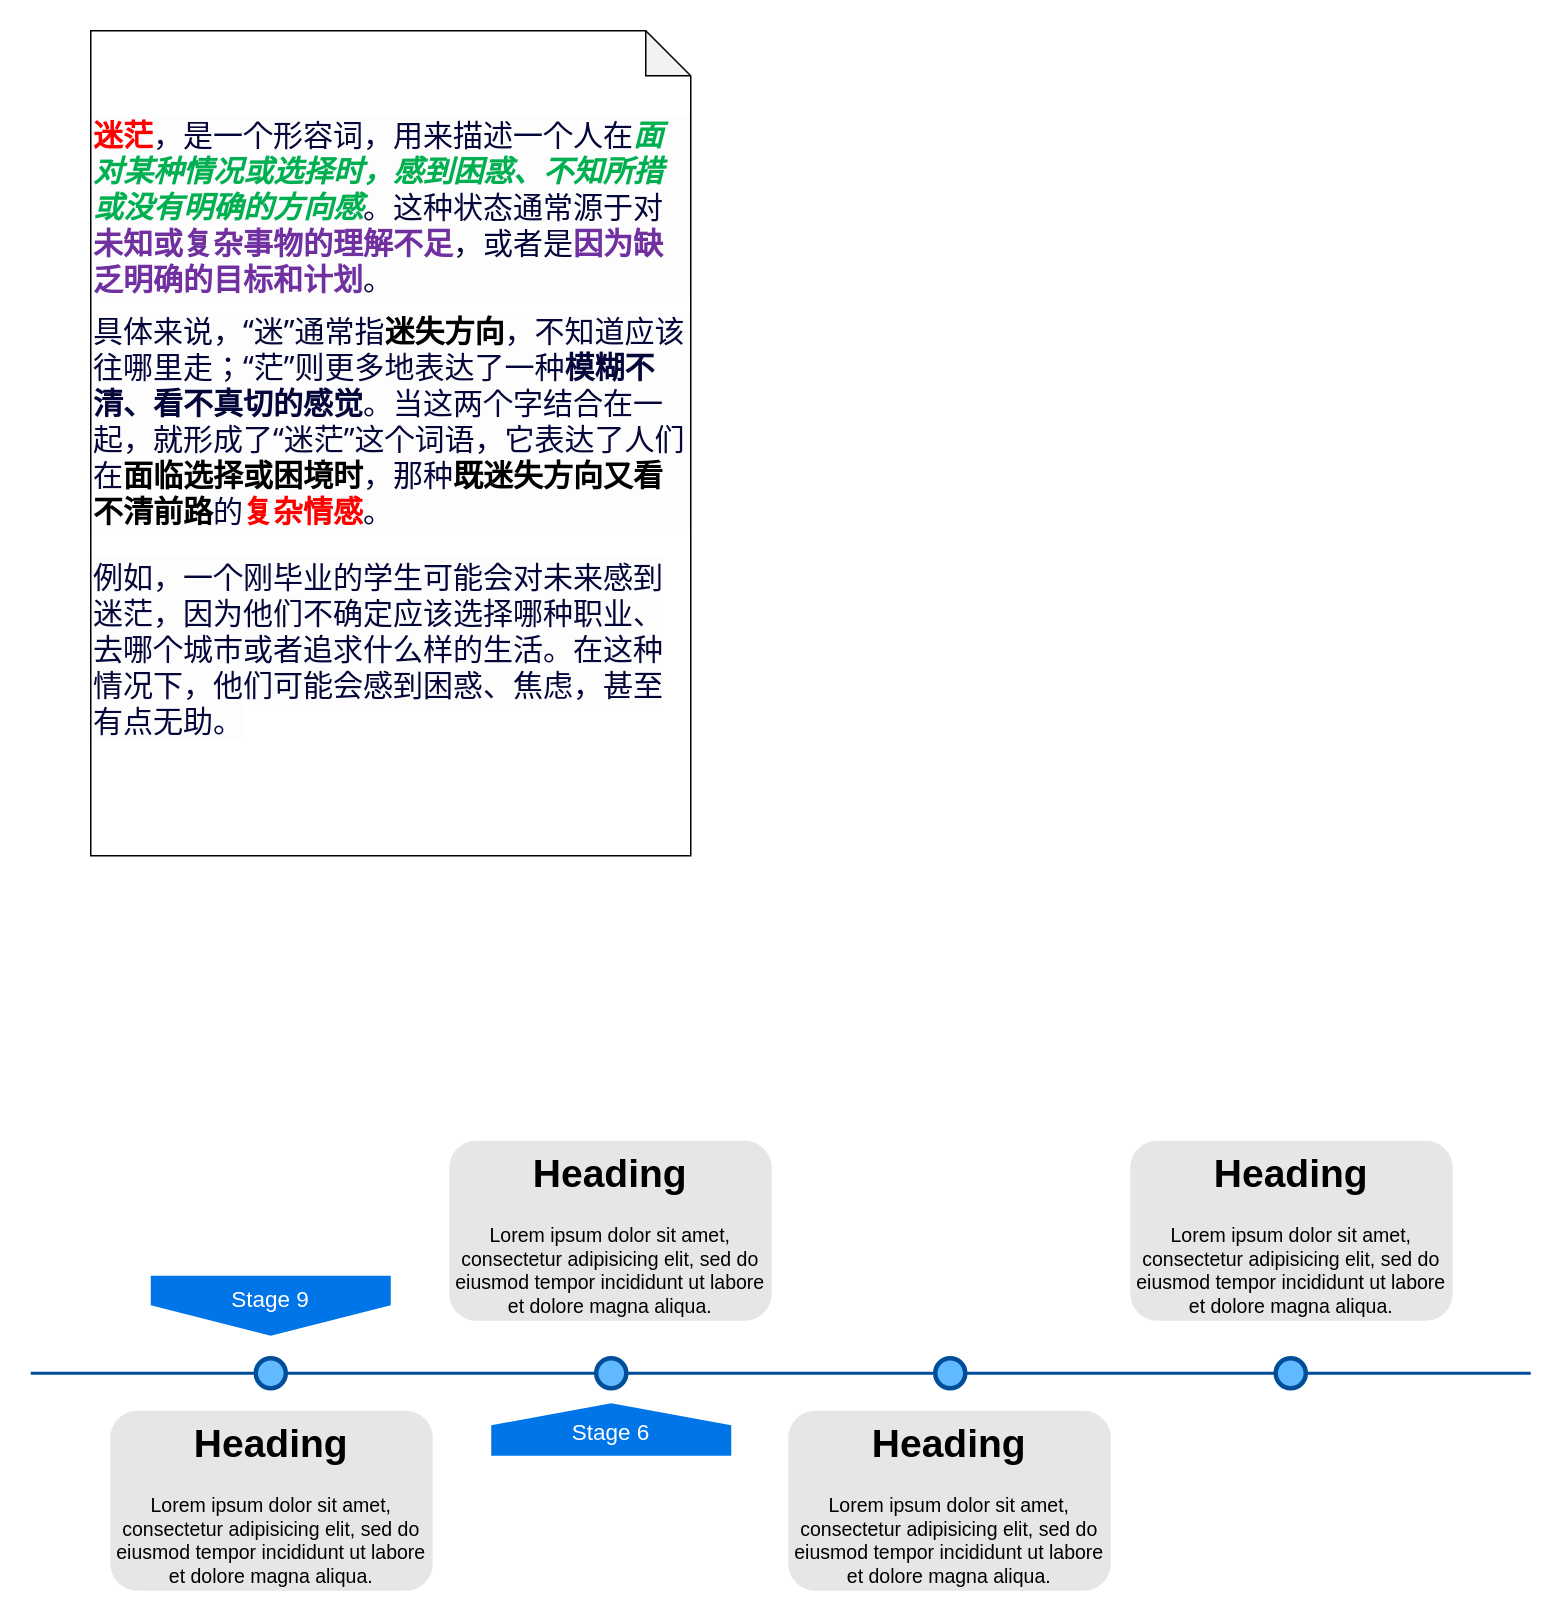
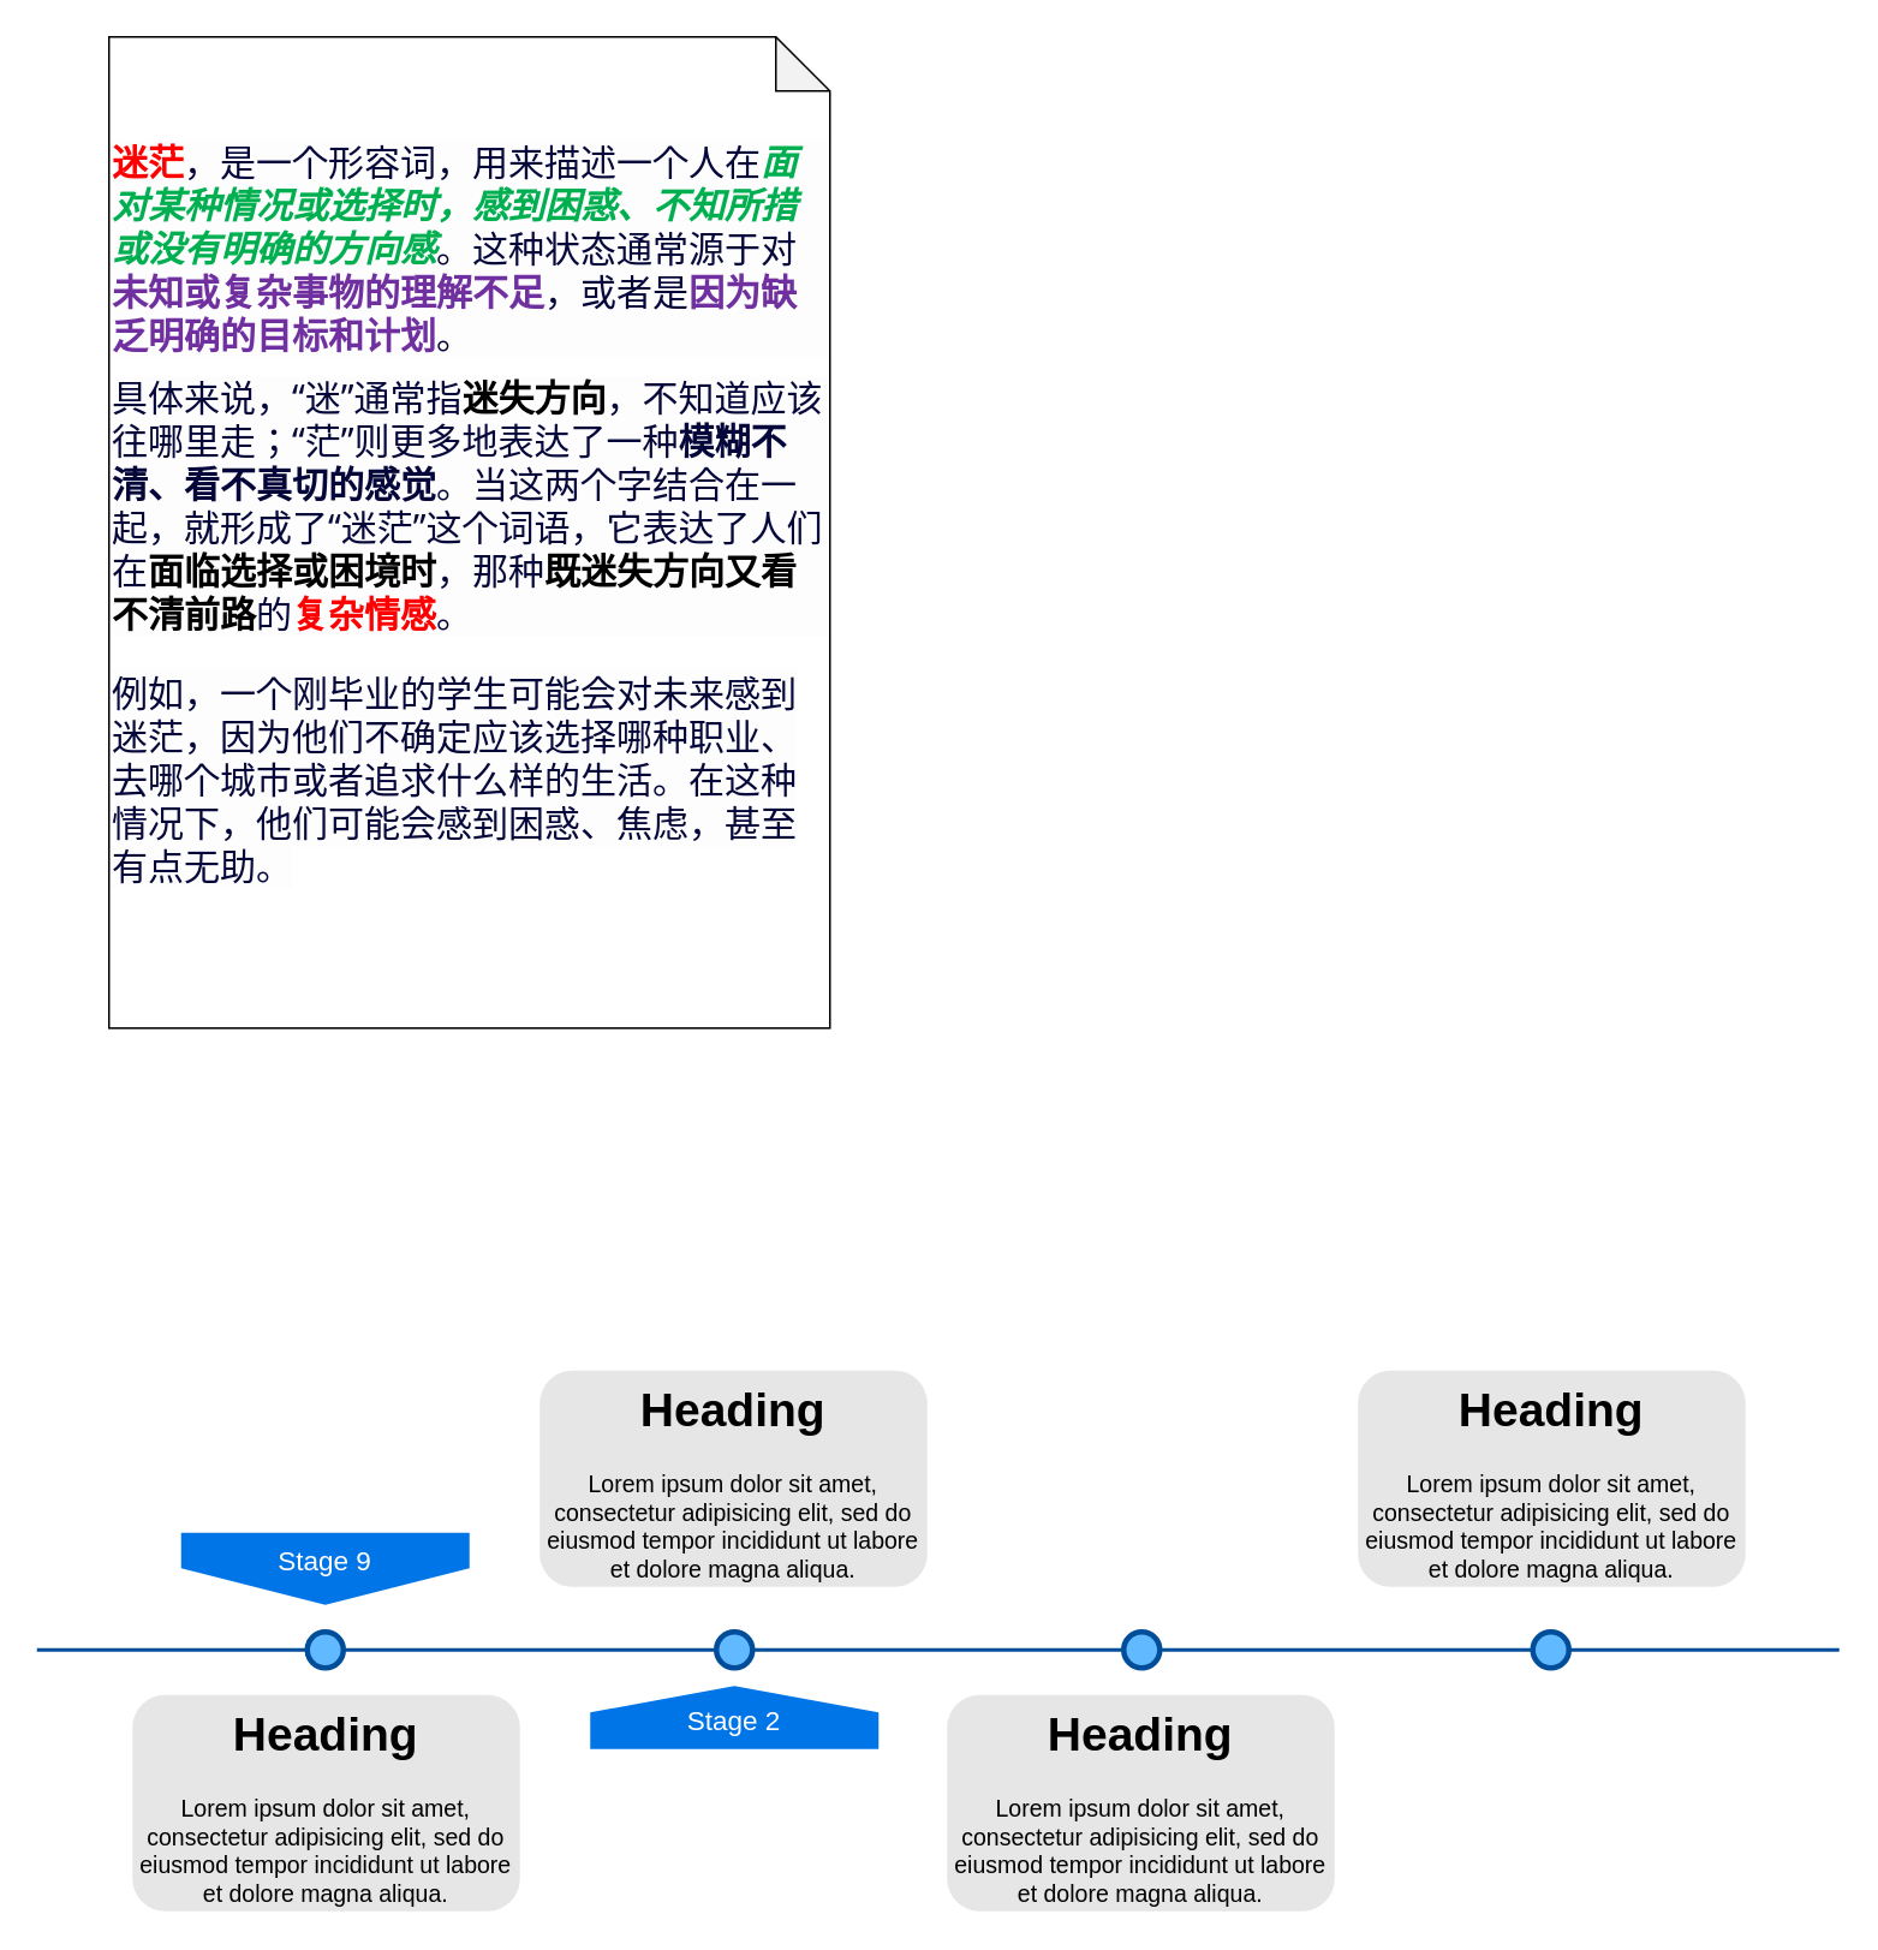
- <mxCell id="4" value="&lt;span&gt;Stage 6&lt;/span&gt;" style="shape=offPageConnector;whiteSpace=wrap;html=1;fillColor=#0075E8;fontSize=15;fontColor=#FFFFFF;size=0.418;flipV=1;verticalAlign=bottom;strokeColor=none;spacingBottom=4;" parent="1" vertex="1"><mxGeometry x="327" y="935" width="160" height="35" as="geometry" /></mxCell>
+ <mxCell id="4" value="&lt;span&gt;Stage 2&lt;/span&gt;" style="shape=offPageConnector;whiteSpace=wrap;html=1;fillColor=#0075E8;fontSize=15;fontColor=#FFFFFF;size=0.418;flipV=1;verticalAlign=bottom;strokeColor=none;spacingBottom=4;" parent="1" vertex="1"><mxGeometry x="327" y="935" width="160" height="35" as="geometry" /></mxCell>
